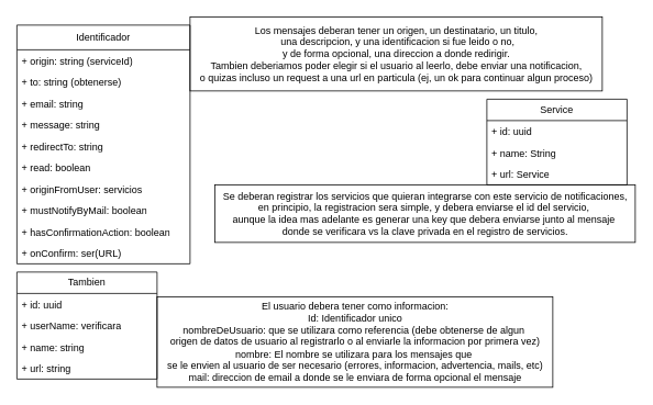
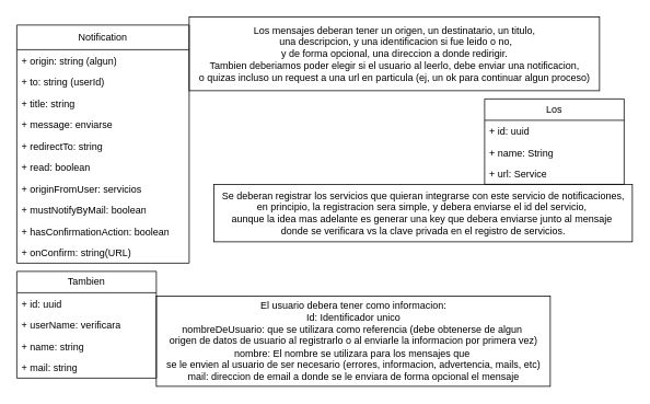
- <mxCell id="2" value="Identificador" style="swimlane;fontStyle=0;childLayout=stackLayout;horizontal=1;startSize=30;fillColor=none;horizontalStack=0;resizeParent=1;resizeParentMax=0;resizeLast=0;collapsible=1;marginBottom=0;whiteSpace=wrap;html=1;" parent="1" vertex="1"><mxGeometry x="20" y="30" width="210" height="290" as="geometry" /></mxCell>
+ <mxCell id="2" value="Notification" style="swimlane;fontStyle=0;childLayout=stackLayout;horizontal=1;startSize=30;fillColor=none;horizontalStack=0;resizeParent=1;resizeParentMax=0;resizeLast=0;collapsible=1;marginBottom=0;whiteSpace=wrap;html=1;" parent="1" vertex="1"><mxGeometry x="20" y="30" width="210" height="290" as="geometry" /></mxCell>
- <mxCell id="3" value="+ origin: string (serviceId)" style="text;strokeColor=none;fillColor=none;align=left;verticalAlign=top;spacingLeft=4;spacingRight=4;overflow=hidden;rotatable=0;points=[[0,0.5],[1,0.5]];portConstraint=eastwest;whiteSpace=wrap;html=1;" parent="2" vertex="1"><mxGeometry y="30" width="210" height="26" as="geometry" /></mxCell>
+ <mxCell id="3" value="+ origin: string (algun)" style="text;strokeColor=none;fillColor=none;align=left;verticalAlign=top;spacingLeft=4;spacingRight=4;overflow=hidden;rotatable=0;points=[[0,0.5],[1,0.5]];portConstraint=eastwest;whiteSpace=wrap;html=1;" parent="2" vertex="1"><mxGeometry y="30" width="210" height="26" as="geometry" /></mxCell>
- <mxCell id="4" value="+ to: string (obtenerse)" style="text;strokeColor=none;fillColor=none;align=left;verticalAlign=top;spacingLeft=4;spacingRight=4;overflow=hidden;rotatable=0;points=[[0,0.5],[1,0.5]];portConstraint=eastwest;whiteSpace=wrap;html=1;" parent="2" vertex="1"><mxGeometry y="56" width="210" height="26" as="geometry" /></mxCell>
+ <mxCell id="4" value="+ to: string (userId)" style="text;strokeColor=none;fillColor=none;align=left;verticalAlign=top;spacingLeft=4;spacingRight=4;overflow=hidden;rotatable=0;points=[[0,0.5],[1,0.5]];portConstraint=eastwest;whiteSpace=wrap;html=1;" parent="2" vertex="1"><mxGeometry y="56" width="210" height="26" as="geometry" /></mxCell>
- <mxCell id="5" value="+ email: string" style="text;strokeColor=none;fillColor=none;align=left;verticalAlign=top;spacingLeft=4;spacingRight=4;overflow=hidden;rotatable=0;points=[[0,0.5],[1,0.5]];portConstraint=eastwest;whiteSpace=wrap;html=1;" parent="2" vertex="1"><mxGeometry y="82" width="210" height="26" as="geometry" /></mxCell>
+ <mxCell id="5" value="+ title: string" style="text;strokeColor=none;fillColor=none;align=left;verticalAlign=top;spacingLeft=4;spacingRight=4;overflow=hidden;rotatable=0;points=[[0,0.5],[1,0.5]];portConstraint=eastwest;whiteSpace=wrap;html=1;" parent="2" vertex="1"><mxGeometry y="82" width="210" height="26" as="geometry" /></mxCell>
- <mxCell id="19" value="Service" style="swimlane;fontStyle=0;childLayout=stackLayout;horizontal=1;startSize=26;fillColor=none;horizontalStack=0;resizeParent=1;resizeParentMax=0;resizeLast=0;collapsible=1;marginBottom=0;whiteSpace=wrap;html=1;" parent="1" vertex="1"><mxGeometry x="590" y="120" width="170" height="104" as="geometry" /></mxCell>
+ <mxCell id="19" value="Los" style="swimlane;fontStyle=0;childLayout=stackLayout;horizontal=1;startSize=26;fillColor=none;horizontalStack=0;resizeParent=1;resizeParentMax=0;resizeLast=0;collapsible=1;marginBottom=0;whiteSpace=wrap;html=1;" parent="1" vertex="1"><mxGeometry x="590" y="120" width="170" height="104" as="geometry" /></mxCell>
- <mxCell id="6" value="+ message: string" style="text;strokeColor=none;fillColor=none;align=left;verticalAlign=top;spacingLeft=4;spacingRight=4;overflow=hidden;rotatable=0;points=[[0,0.5],[1,0.5]];portConstraint=eastwest;whiteSpace=wrap;html=1;" parent="2" vertex="1"><mxGeometry y="108" width="210" height="26" as="geometry" /></mxCell>
+ <mxCell id="6" value="+ message: enviarse" style="text;strokeColor=none;fillColor=none;align=left;verticalAlign=top;spacingLeft=4;spacingRight=4;overflow=hidden;rotatable=0;points=[[0,0.5],[1,0.5]];portConstraint=eastwest;whiteSpace=wrap;html=1;" parent="2" vertex="1"><mxGeometry y="108" width="210" height="26" as="geometry" /></mxCell>
- <mxCell id="12" value="+ onConfirm: ser(URL)" style="text;strokeColor=none;fillColor=none;align=left;verticalAlign=top;spacingLeft=4;spacingRight=4;overflow=hidden;rotatable=0;points=[[0,0.5],[1,0.5]];portConstraint=eastwest;whiteSpace=wrap;html=1;" parent="2" vertex="1"><mxGeometry y="264" width="210" height="26" as="geometry" /></mxCell>
+ <mxCell id="12" value="+ onConfirm: string(URL)" style="text;strokeColor=none;fillColor=none;align=left;verticalAlign=top;spacingLeft=4;spacingRight=4;overflow=hidden;rotatable=0;points=[[0,0.5],[1,0.5]];portConstraint=eastwest;whiteSpace=wrap;html=1;" parent="2" vertex="1"><mxGeometry y="264" width="210" height="26" as="geometry" /></mxCell>
- <mxCell id="18" value="+ url: string" style="text;strokeColor=none;fillColor=none;align=left;verticalAlign=top;spacingLeft=4;spacingRight=4;overflow=hidden;rotatable=0;points=[[0,0.5],[1,0.5]];portConstraint=eastwest;whiteSpace=wrap;html=1;" parent="14" vertex="1"><mxGeometry y="104" width="170" height="26" as="geometry" /></mxCell>
+ <mxCell id="18" value="+ mail: string" style="text;strokeColor=none;fillColor=none;align=left;verticalAlign=top;spacingLeft=4;spacingRight=4;overflow=hidden;rotatable=0;points=[[0,0.5],[1,0.5]];portConstraint=eastwest;whiteSpace=wrap;html=1;" parent="14" vertex="1"><mxGeometry y="104" width="170" height="26" as="geometry" /></mxCell>
